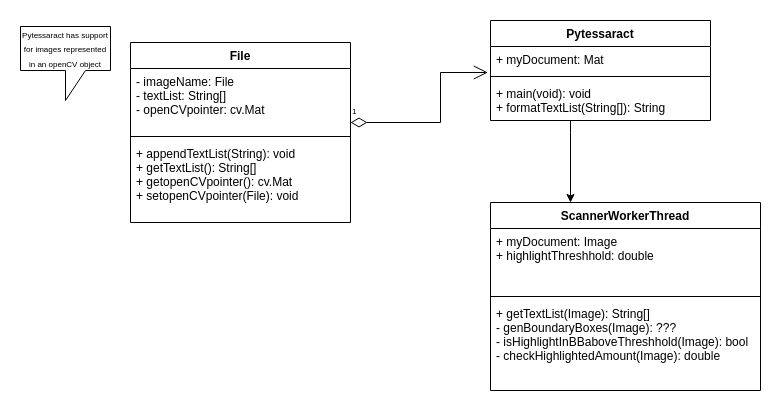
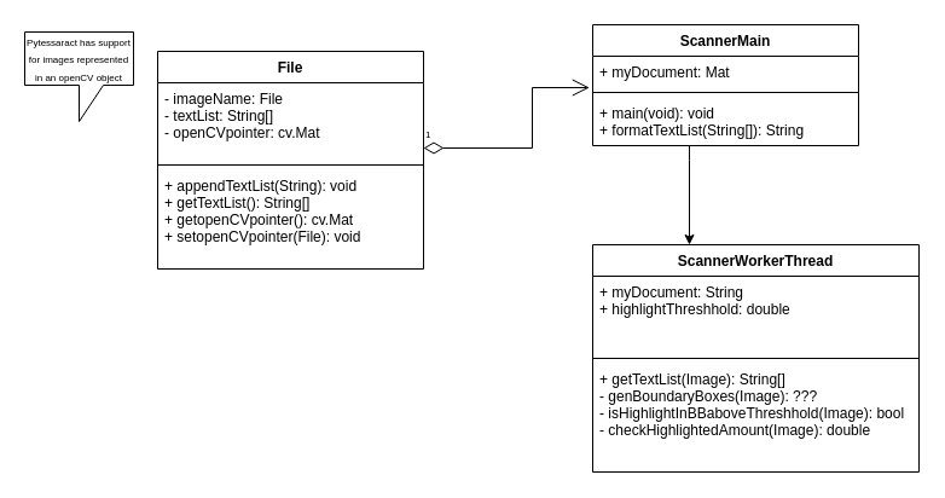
- <mxCell id="2" value="Pytessaract" style="swimlane;fontStyle=1;align=center;verticalAlign=top;childLayout=stackLayout;horizontal=1;startSize=26;horizontalStack=0;resizeParent=1;resizeParentMax=0;resizeLast=0;collapsible=1;marginBottom=0;" vertex="1" parent="1"><mxGeometry x="490" y="20" width="220" height="100" as="geometry" /></mxCell>
+ <mxCell id="2" value="ScannerMain" style="swimlane;fontStyle=1;align=center;verticalAlign=top;childLayout=stackLayout;horizontal=1;startSize=26;horizontalStack=0;resizeParent=1;resizeParentMax=0;resizeLast=0;collapsible=1;marginBottom=0;" vertex="1" parent="1"><mxGeometry x="490" y="20" width="220" height="100" as="geometry" /></mxCell>
- <mxCell id="7" value="+ myDocument: Image&#10;+ highlightThreshhold: double" style="text;strokeColor=none;fillColor=none;align=left;verticalAlign=top;spacingLeft=4;spacingRight=4;overflow=hidden;rotatable=0;points=[[0,0.5],[1,0.5]];portConstraint=eastwest;" vertex="1" parent="6"><mxGeometry y="26" width="270" height="64" as="geometry" /></mxCell>
+ <mxCell id="7" value="+ myDocument: String&#10;+ highlightThreshhold: double" style="text;strokeColor=none;fillColor=none;align=left;verticalAlign=top;spacingLeft=4;spacingRight=4;overflow=hidden;rotatable=0;points=[[0,0.5],[1,0.5]];portConstraint=eastwest;" vertex="1" parent="6"><mxGeometry y="26" width="270" height="64" as="geometry" /></mxCell>
